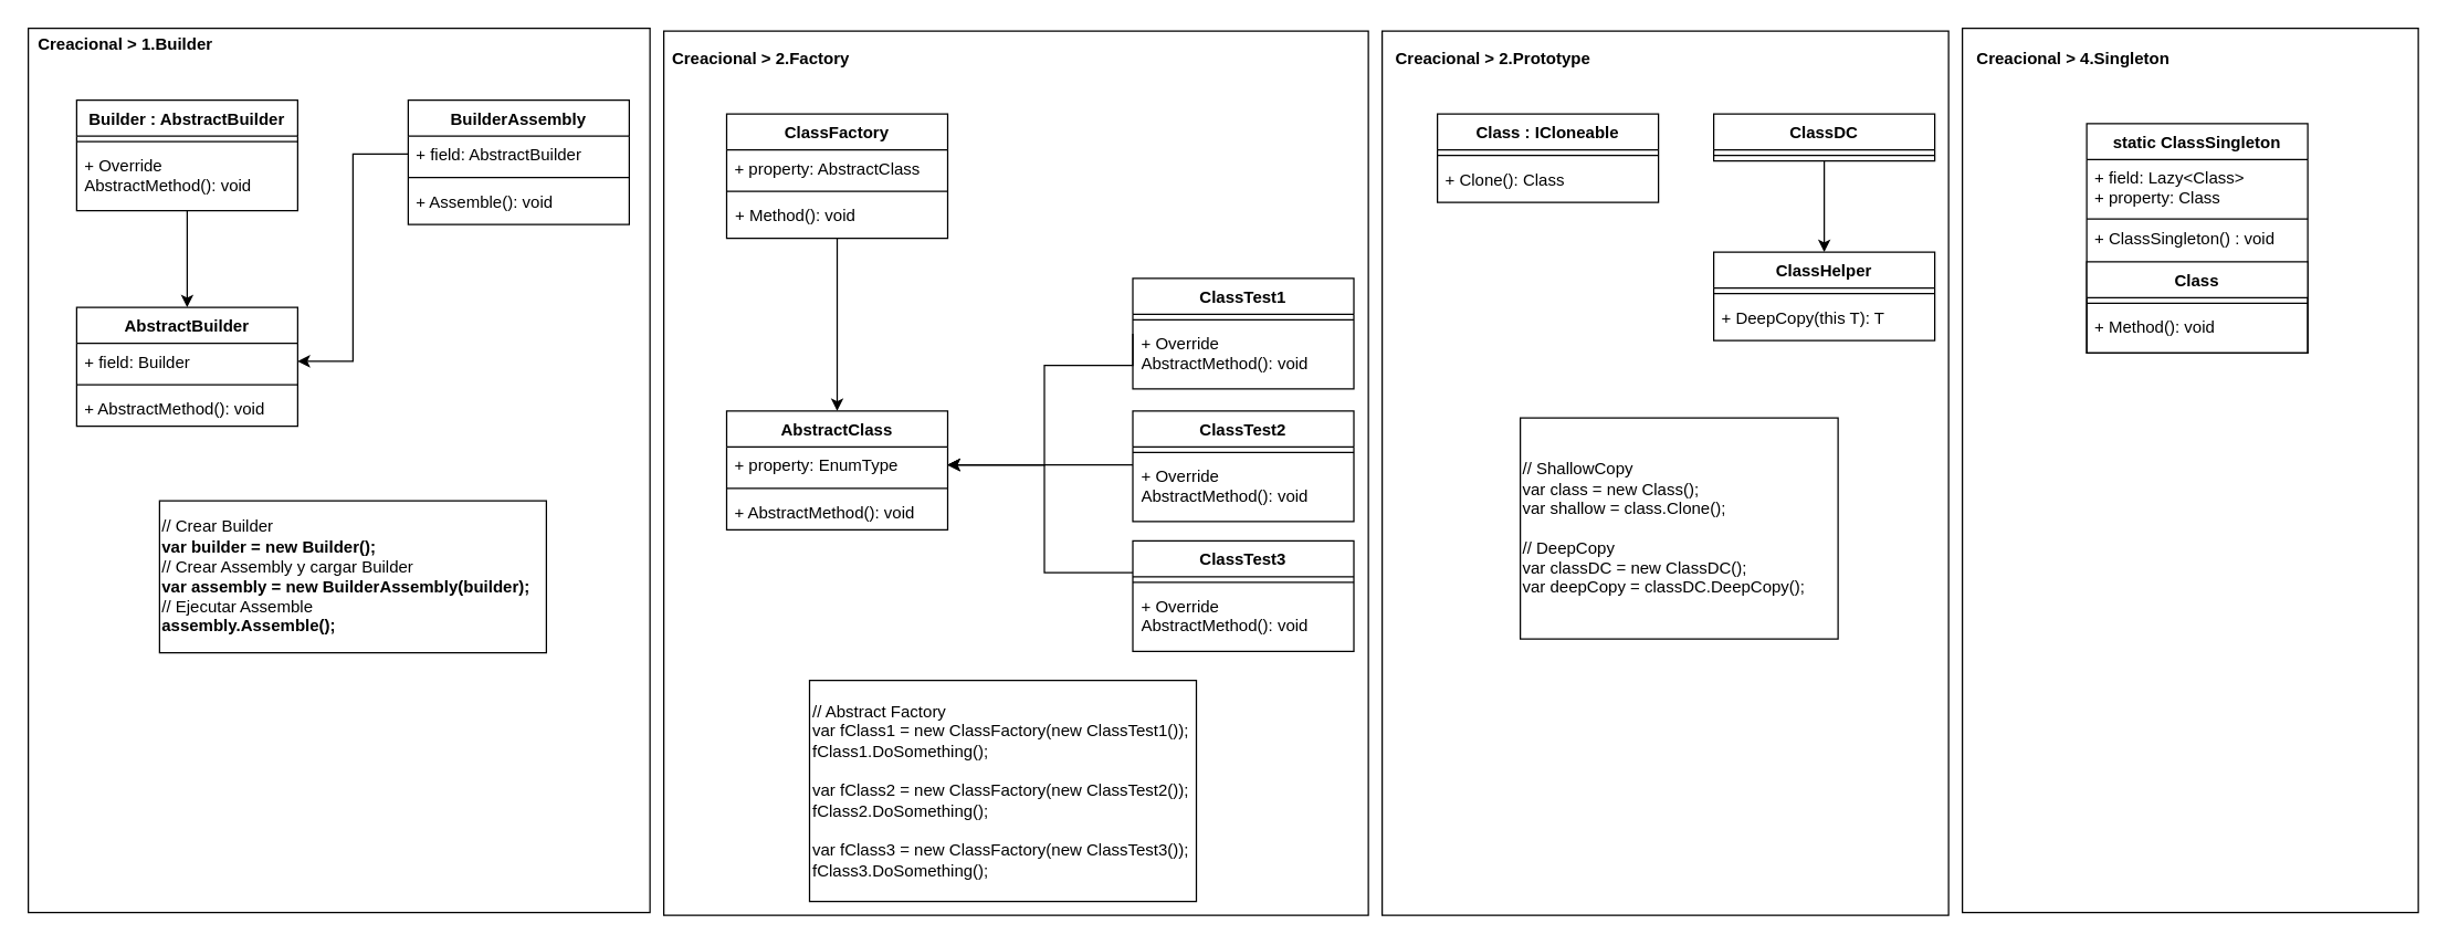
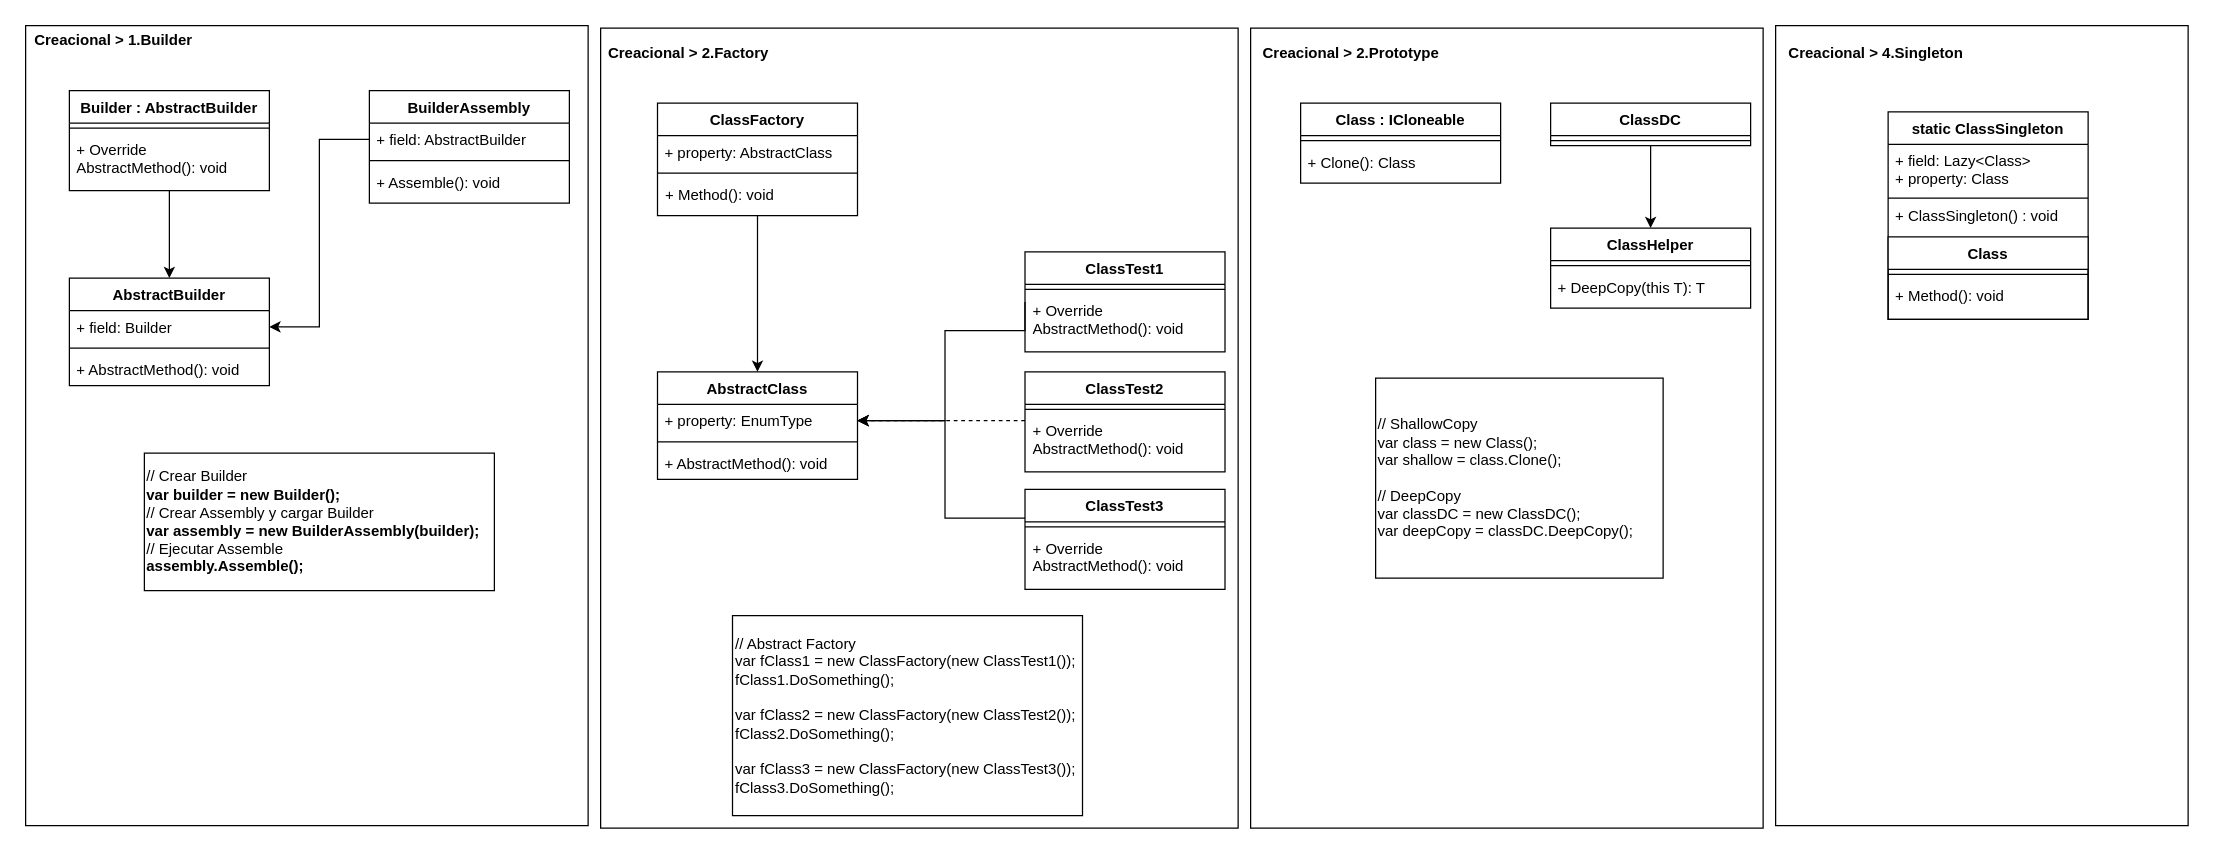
- <mxCell id="23" style="edgeStyle=orthogonalEdgeStyle;rounded=0;orthogonalLoop=1;jettySize=auto;html=1;entryX=1;entryY=0.5;entryDx=0;entryDy=0;" parent="1" source="33" target="30" edge="1"><mxGeometry relative="1" as="geometry"><Array as="points"><mxPoint x="785.5" y="336" /><mxPoint x="785.5" y="336" /></Array></mxGeometry></mxCell>
+ <mxCell id="23" style="edgeStyle=orthogonalEdgeStyle;rounded=0;orthogonalLoop=1;jettySize=auto;html=1;entryX=1;entryY=0.5;entryDx=0;entryDy=0;dashed=1;" parent="1" source="33" target="30" edge="1"><mxGeometry relative="1" as="geometry"><Array as="points"><mxPoint x="785.5" y="336" /><mxPoint x="785.5" y="336" /></Array></mxGeometry></mxCell>
